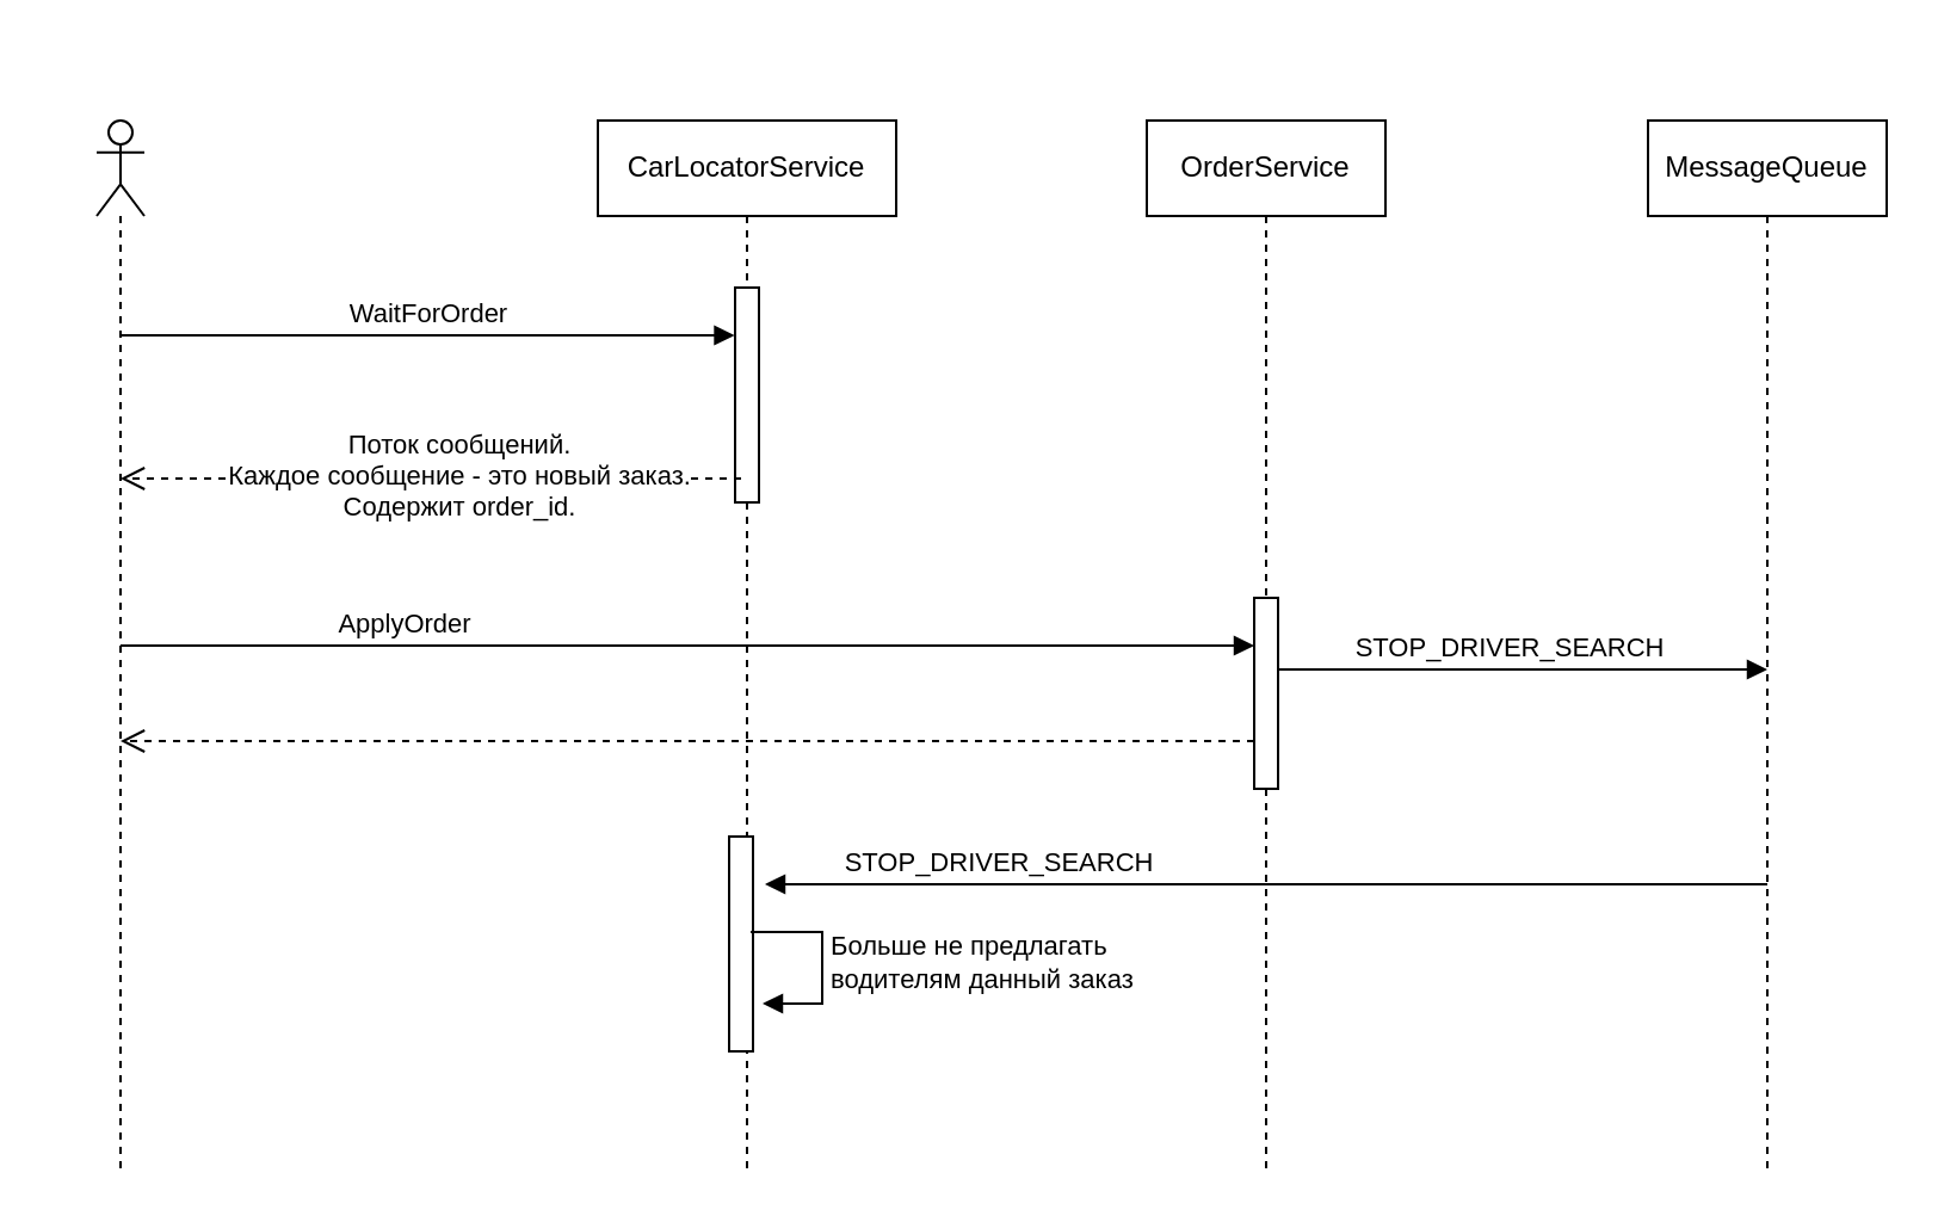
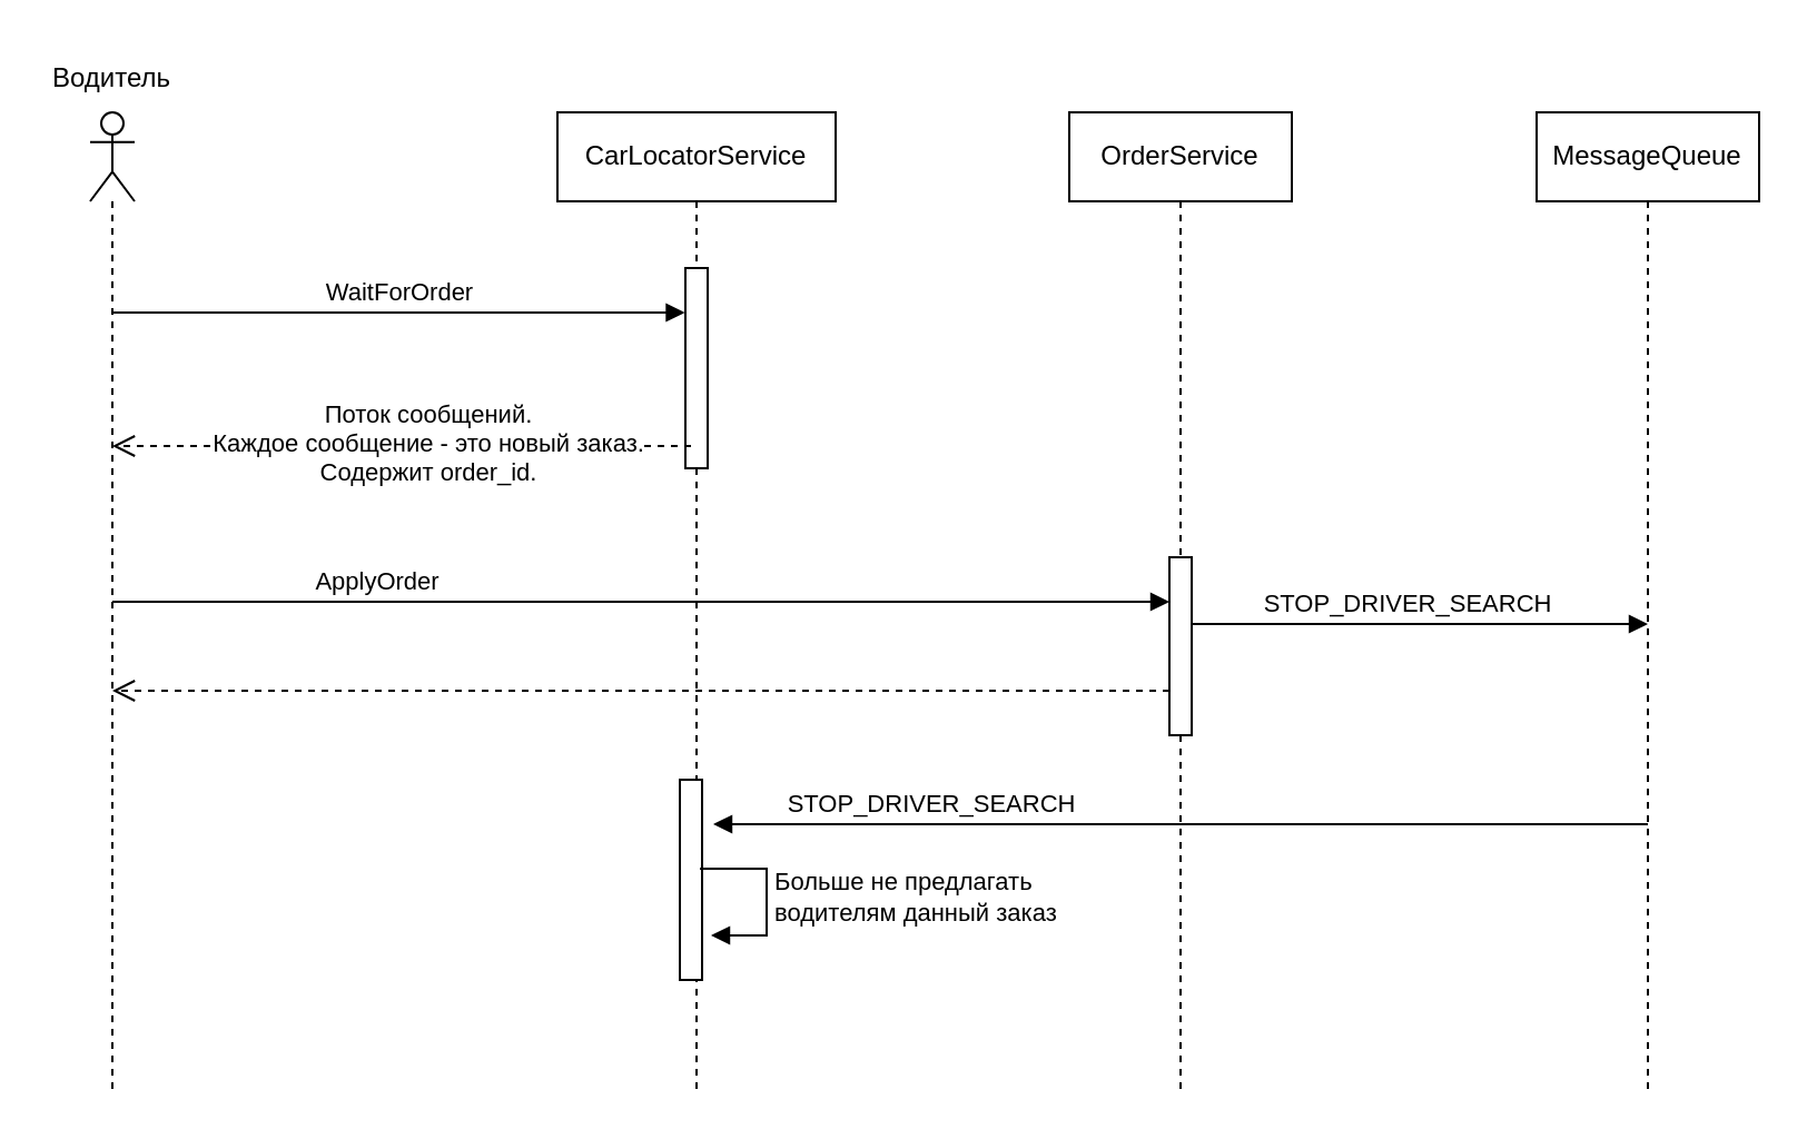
+ <mxCell id="3" value="Водитель" style="text;html=1;strokeColor=none;fillColor=none;align=center;verticalAlign=middle;whiteSpace=wrap;rounded=0;" parent="1" vertex="1"><mxGeometry x="20" y="20" width="60" height="30" as="geometry" /></mxCell>
